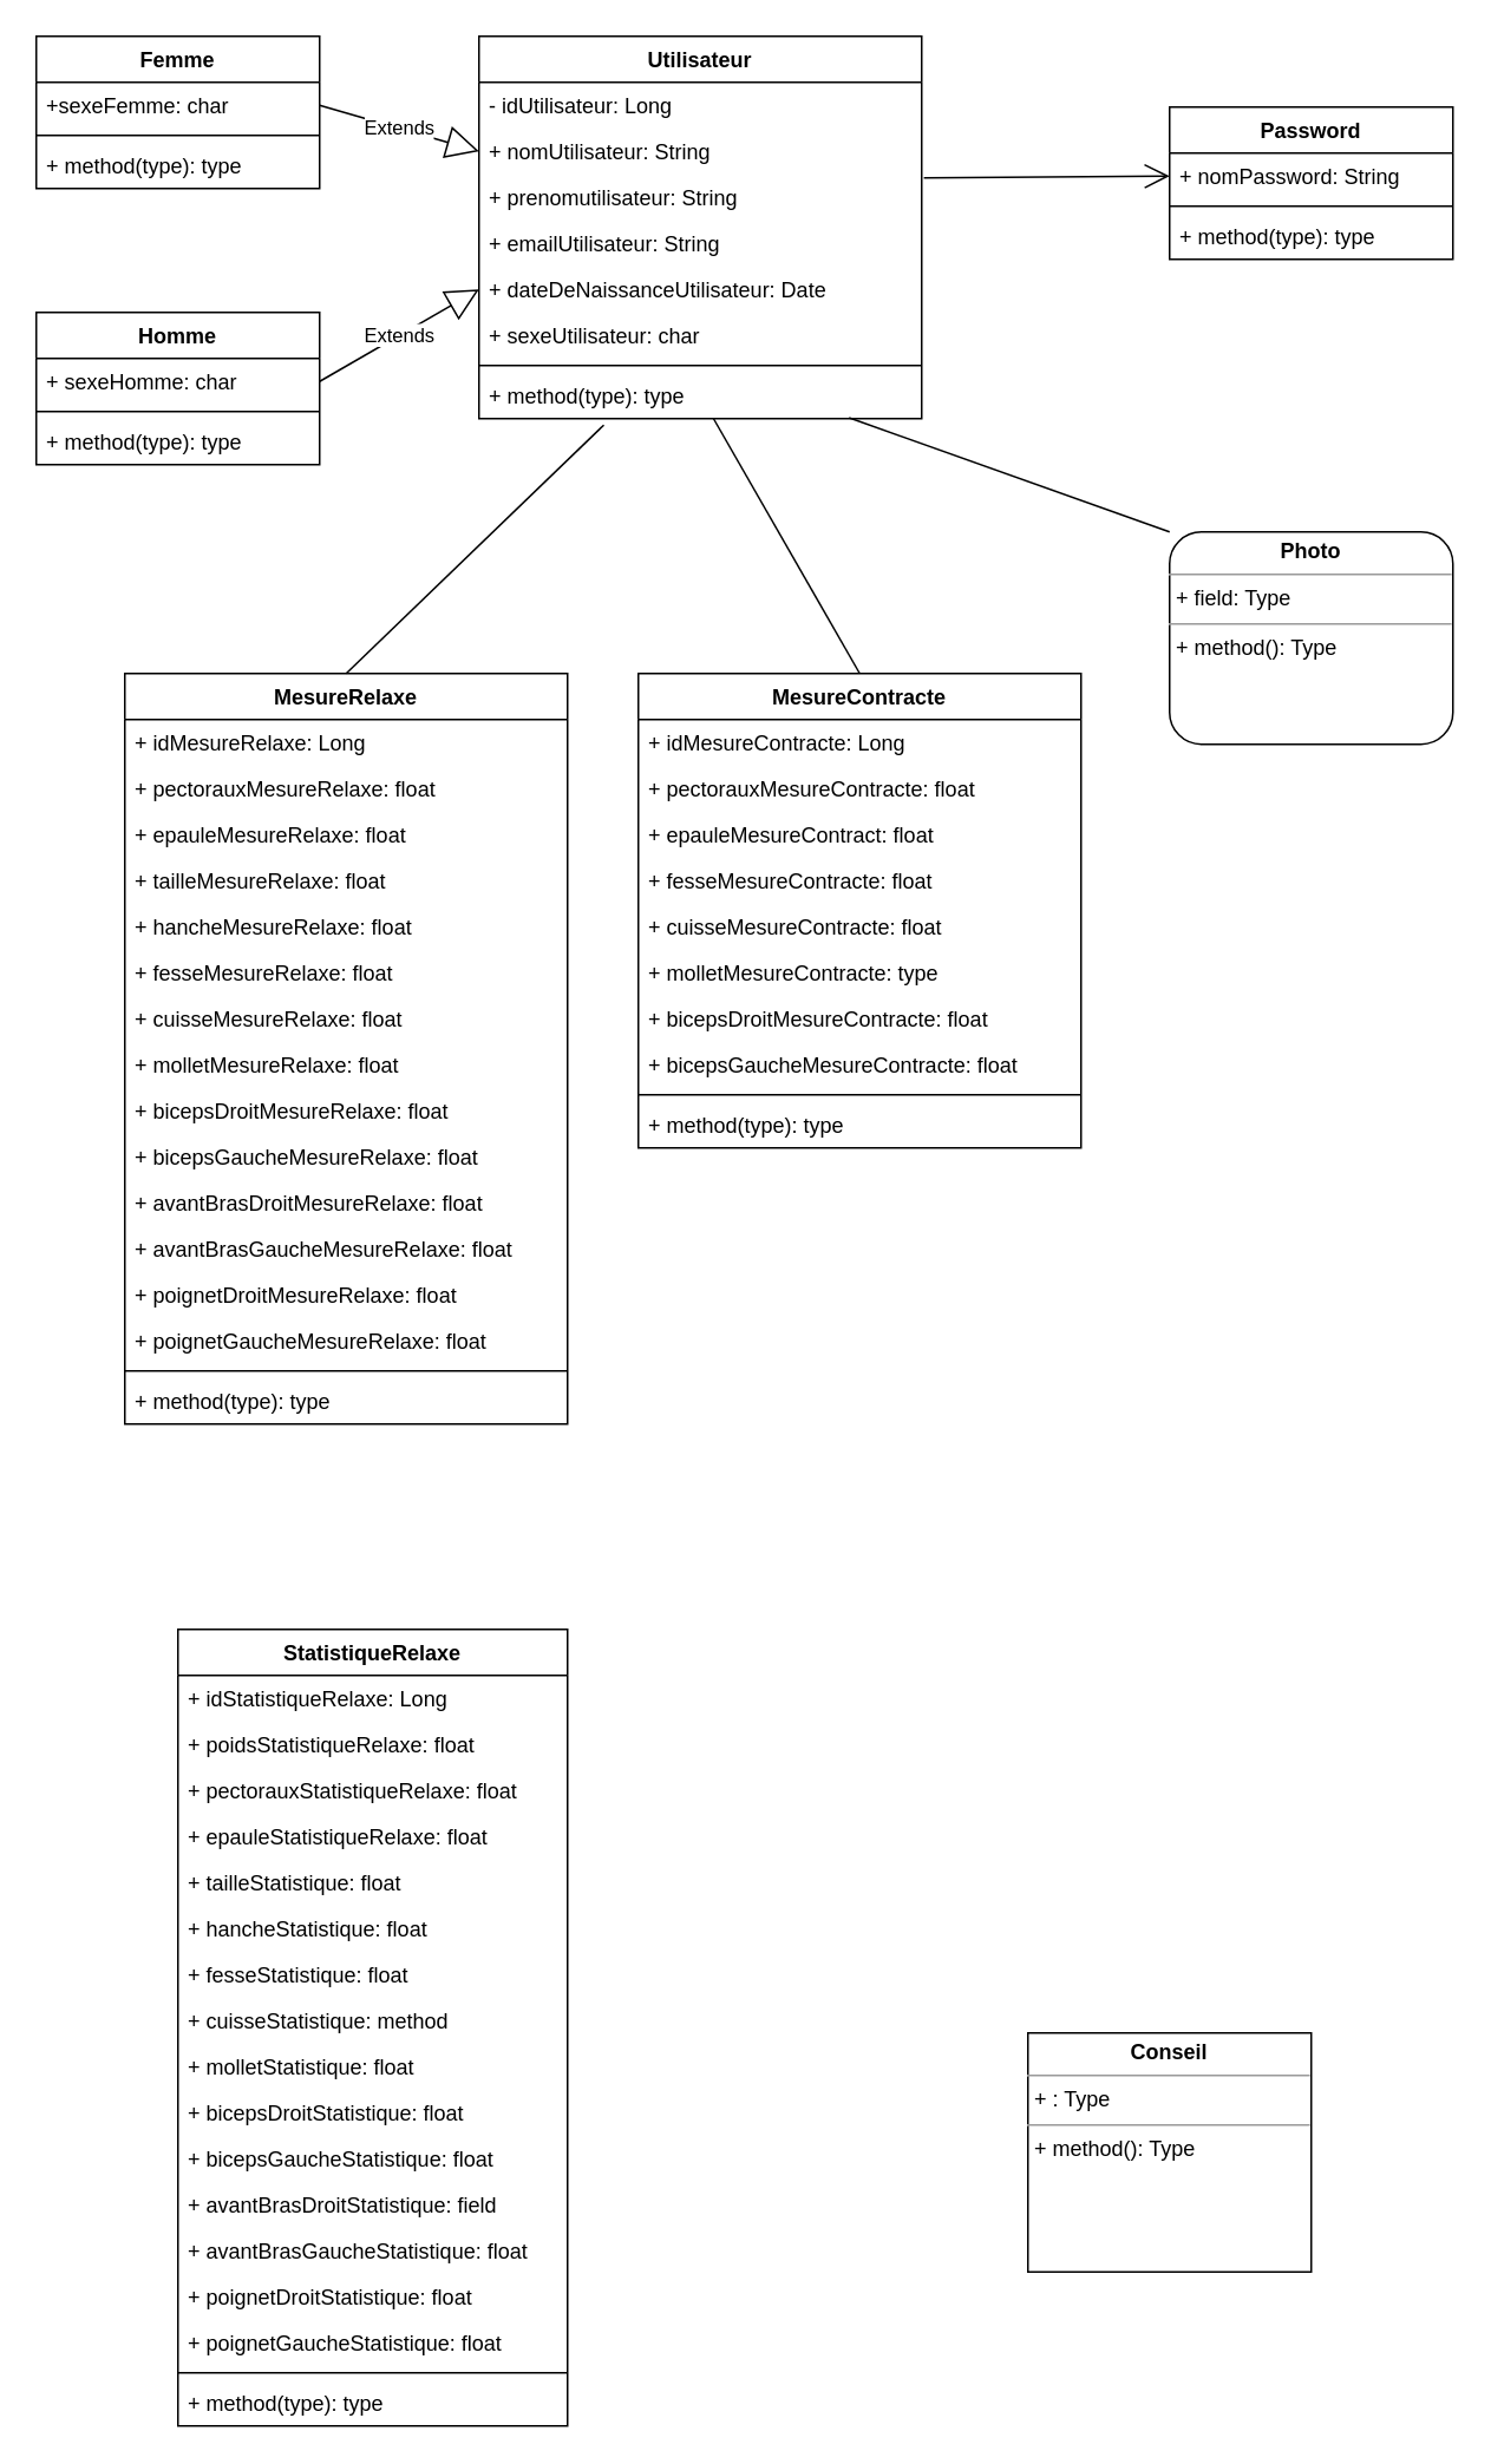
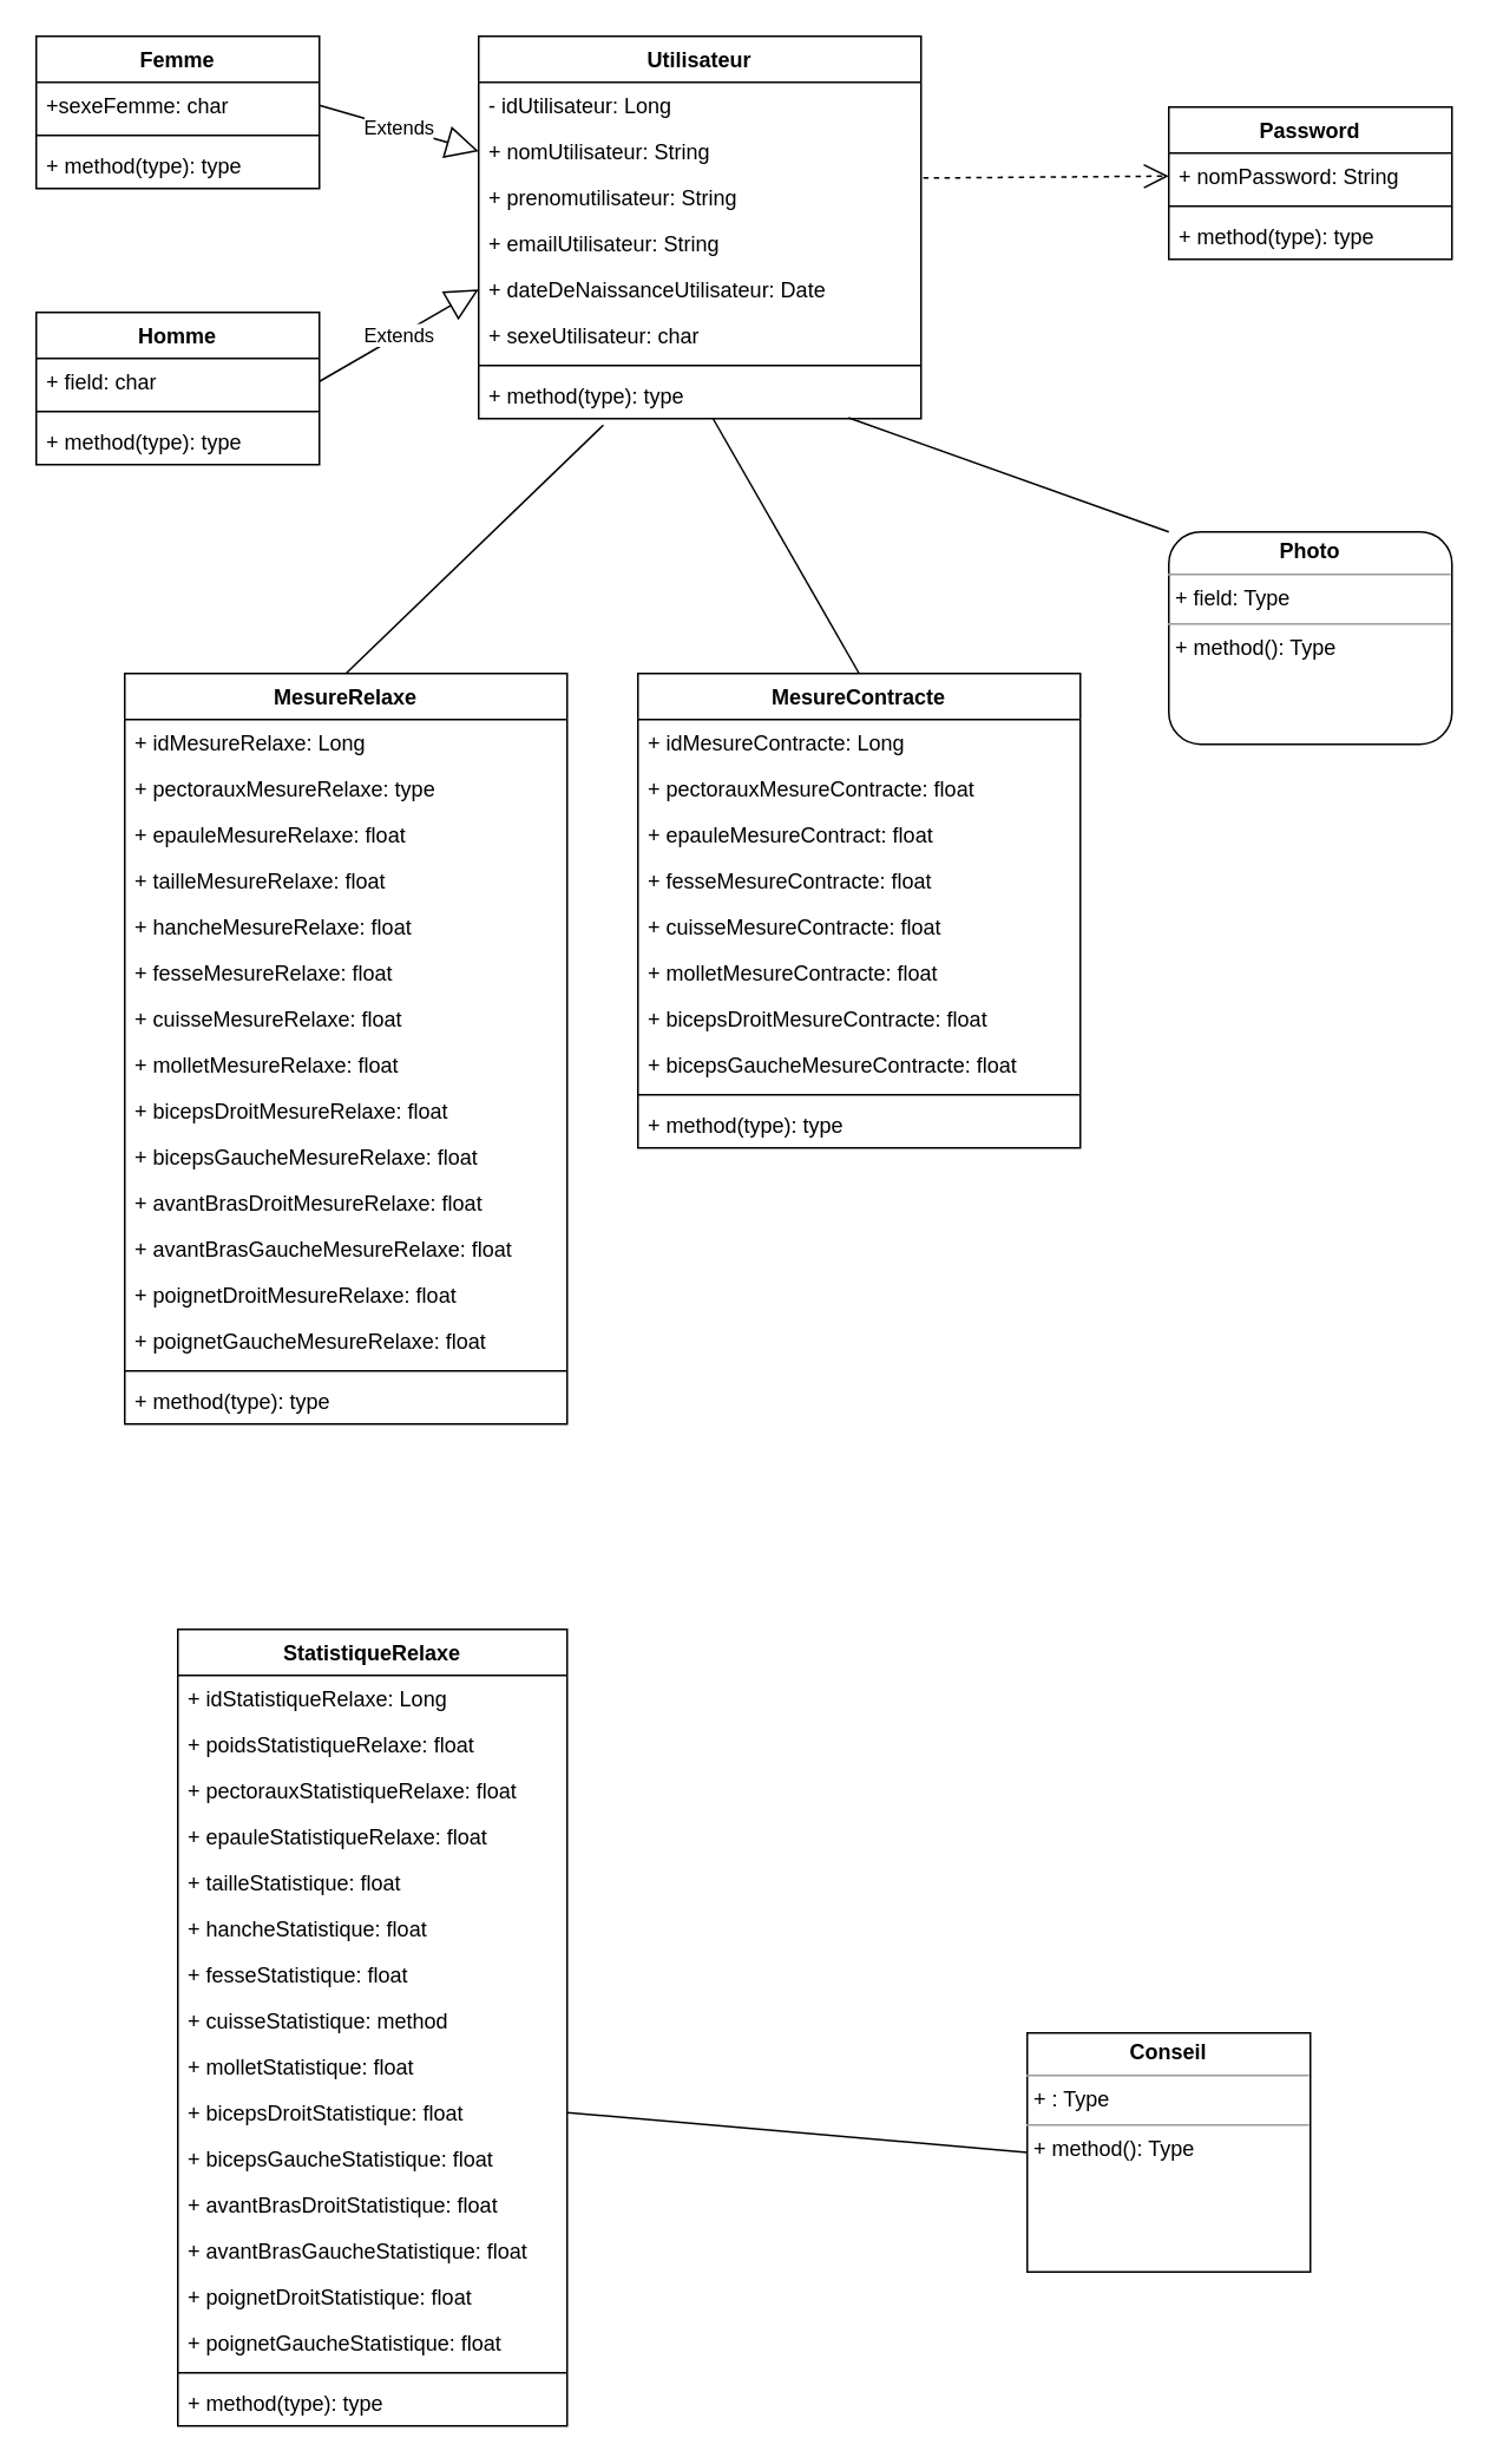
- <mxCell id="73" value="" style="endArrow=open;endFill=1;endSize=12;html=1;rounded=0;entryX=0;entryY=0.5;entryDx=0;entryDy=0;exitX=1.005;exitY=0.08;exitDx=0;exitDy=0;exitPerimeter=0;" edge="1" parent="1" source="5" target="70"><mxGeometry width="160" relative="1" as="geometry"><mxPoint x="370" y="210" as="sourcePoint" /><mxPoint x="530" y="210" as="targetPoint" /></mxGeometry></mxCell>
+ <mxCell id="73" value="" style="endArrow=open;endFill=1;endSize=12;html=1;rounded=0;entryX=0;entryY=0.5;entryDx=0;entryDy=0;exitX=1.005;exitY=0.08;exitDx=0;exitDy=0;exitPerimeter=0;dashed=1;" edge="1" parent="1" source="5" target="70"><mxGeometry width="160" relative="1" as="geometry"><mxPoint x="370" y="210" as="sourcePoint" /><mxPoint x="530" y="210" as="targetPoint" /></mxGeometry></mxCell>
- <mxCell id="64" value="+ sexeHomme: char" style="text;strokeColor=none;fillColor=none;align=left;verticalAlign=top;spacingLeft=4;spacingRight=4;overflow=hidden;rotatable=0;points=[[0,0.5],[1,0.5]];portConstraint=eastwest;" vertex="1" parent="63"><mxGeometry y="26" width="160" height="26" as="geometry" /></mxCell>
+ <mxCell id="64" value="+ field: char" style="text;strokeColor=none;fillColor=none;align=left;verticalAlign=top;spacingLeft=4;spacingRight=4;overflow=hidden;rotatable=0;points=[[0,0.5],[1,0.5]];portConstraint=eastwest;" vertex="1" parent="63"><mxGeometry y="26" width="160" height="26" as="geometry" /></mxCell>
- <mxCell id="33" value="+ pectorauxMesureRelaxe: float" style="text;strokeColor=none;fillColor=none;align=left;verticalAlign=top;spacingLeft=4;spacingRight=4;overflow=hidden;rotatable=0;points=[[0,0.5],[1,0.5]];portConstraint=eastwest;" vertex="1" parent="31"><mxGeometry y="52" width="250" height="26" as="geometry" /></mxCell>
+ <mxCell id="33" value="+ pectorauxMesureRelaxe: type" style="text;strokeColor=none;fillColor=none;align=left;verticalAlign=top;spacingLeft=4;spacingRight=4;overflow=hidden;rotatable=0;points=[[0,0.5],[1,0.5]];portConstraint=eastwest;" vertex="1" parent="31"><mxGeometry y="52" width="250" height="26" as="geometry" /></mxCell>
- <mxCell id="54" value="+ molletMesureContracte: type" style="text;strokeColor=none;fillColor=none;align=left;verticalAlign=top;spacingLeft=4;spacingRight=4;overflow=hidden;rotatable=0;points=[[0,0.5],[1,0.5]];portConstraint=eastwest;" vertex="1" parent="48"><mxGeometry y="156" width="250" height="26" as="geometry" /></mxCell>
+ <mxCell id="54" value="+ molletMesureContracte: float" style="text;strokeColor=none;fillColor=none;align=left;verticalAlign=top;spacingLeft=4;spacingRight=4;overflow=hidden;rotatable=0;points=[[0,0.5],[1,0.5]];portConstraint=eastwest;" vertex="1" parent="48"><mxGeometry y="156" width="250" height="26" as="geometry" /></mxCell>
+ <mxCell id="74" value="" style="endArrow=none;html=1;rounded=0;entryX=0;entryY=0.5;entryDx=0;entryDy=0;exitX=1;exitY=0.5;exitDx=0;exitDy=0;" edge="1" parent="1" source="23" target="11"><mxGeometry width="50" height="50" relative="1" as="geometry"><mxPoint x="430" y="1140" as="sourcePoint" /><mxPoint x="480" y="1090" as="targetPoint" /></mxGeometry></mxCell>
- <mxCell id="25" value="+ avantBrasDroitStatistique: field" style="text;strokeColor=none;fillColor=none;align=left;verticalAlign=top;spacingLeft=4;spacingRight=4;overflow=hidden;rotatable=0;points=[[0,0.5],[1,0.5]];portConstraint=eastwest;" vertex="1" parent="13"><mxGeometry y="312" width="220" height="26" as="geometry" /></mxCell>
+ <mxCell id="25" value="+ avantBrasDroitStatistique: float" style="text;strokeColor=none;fillColor=none;align=left;verticalAlign=top;spacingLeft=4;spacingRight=4;overflow=hidden;rotatable=0;points=[[0,0.5],[1,0.5]];portConstraint=eastwest;" vertex="1" parent="13"><mxGeometry y="312" width="220" height="26" as="geometry" /></mxCell>
